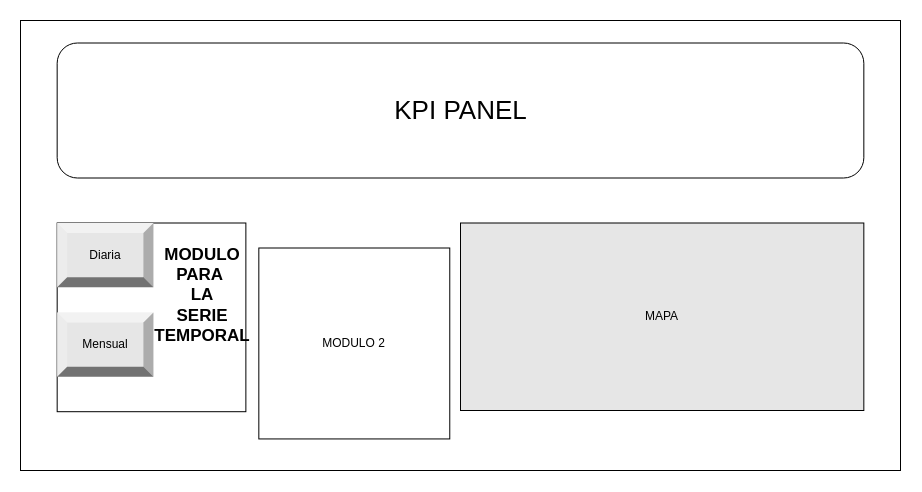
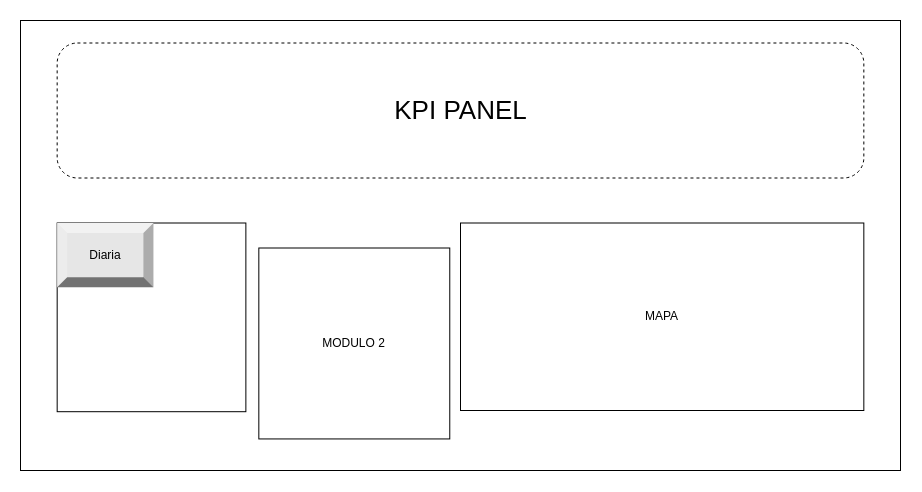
- <mxCell id="4" value="&lt;font style=&quot;font-size: 26px;&quot;&gt;KPI PANEL&lt;/font&gt;" style="rounded=1;whiteSpace=wrap;html=1;" vertex="1" parent="2"><mxGeometry x="36.667" y="22.5" width="806.667" height="135" as="geometry" /></mxCell>
+ <mxCell id="4" value="&lt;font style=&quot;font-size: 26px;&quot;&gt;KPI PANEL&lt;/font&gt;" style="rounded=1;whiteSpace=wrap;html=1;dashed=1;" vertex="1" parent="2"><mxGeometry x="36.667" y="22.5" width="806.667" height="135" as="geometry" /></mxCell>
- <mxCell id="10" value="&lt;b&gt;&lt;font style=&quot;font-size: 17px;&quot;&gt;MODULO&lt;/font&gt;&lt;/b&gt;&lt;div&gt;&lt;b&gt;&lt;font style=&quot;font-size: 17px;&quot;&gt;PARA&amp;nbsp;&lt;/font&gt;&lt;/b&gt;&lt;/div&gt;&lt;div&gt;&lt;b&gt;&lt;font style=&quot;font-size: 17px;&quot;&gt;LA&lt;/font&gt;&lt;/b&gt;&lt;/div&gt;&lt;div&gt;&lt;b&gt;&lt;font style=&quot;font-size: 17px;&quot;&gt;SERIE&lt;/font&gt;&lt;/b&gt;&lt;/div&gt;&lt;div&gt;&lt;b&gt;&lt;font style=&quot;font-size: 17px;&quot;&gt;TEMPORAL&lt;/font&gt;&lt;/b&gt;&lt;/div&gt;" style="text;html=1;align=center;verticalAlign=middle;whiteSpace=wrap;rounded=0;" vertex="1" parent="2"><mxGeometry x="150.244" y="258.21" width="64.39" height="33.75" as="geometry" /></mxCell>
- <mxCell id="7" value="MAPA" style="rounded=0;whiteSpace=wrap;html=1;fillColor=#e6e6e6;" vertex="1" parent="2"><mxGeometry x="440" y="202.5" width="403.33" height="187.5" as="geometry" /></mxCell>
+ <mxCell id="7" value="MAPA" style="rounded=0;whiteSpace=wrap;html=1;" vertex="1" parent="2"><mxGeometry x="440" y="202.5" width="403.33" height="187.5" as="geometry" /></mxCell>
- <mxCell id="9" value="Mensual" style="labelPosition=center;verticalLabelPosition=middle;align=center;html=1;shape=mxgraph.basic.shaded_button;dx=10;fillColor=#E6E6E6;strokeColor=none;whiteSpace=wrap;" vertex="1" parent="2"><mxGeometry x="36.67" y="291.963" width="96.25" height="64.286" as="geometry" /></mxCell>
